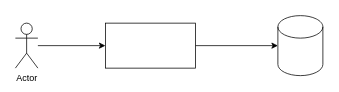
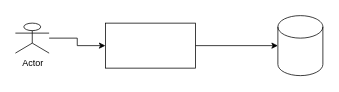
- <mxCell id="6" value="Actor" style="shape=umlActor;verticalLabelPosition=bottom;verticalAlign=top;html=1;outlineConnect=0;" vertex="1" parent="1"><mxGeometry x="20" y="30" width="30" height="60" as="geometry" /></mxCell>
+ <mxCell id="6" value="Actor" style="shape=umlActor;verticalLabelPosition=bottom;verticalAlign=top;html=1;outlineConnect=0;" vertex="1" parent="1"><mxGeometry x="20" y="30" width="45" height="40" as="geometry" /></mxCell>
